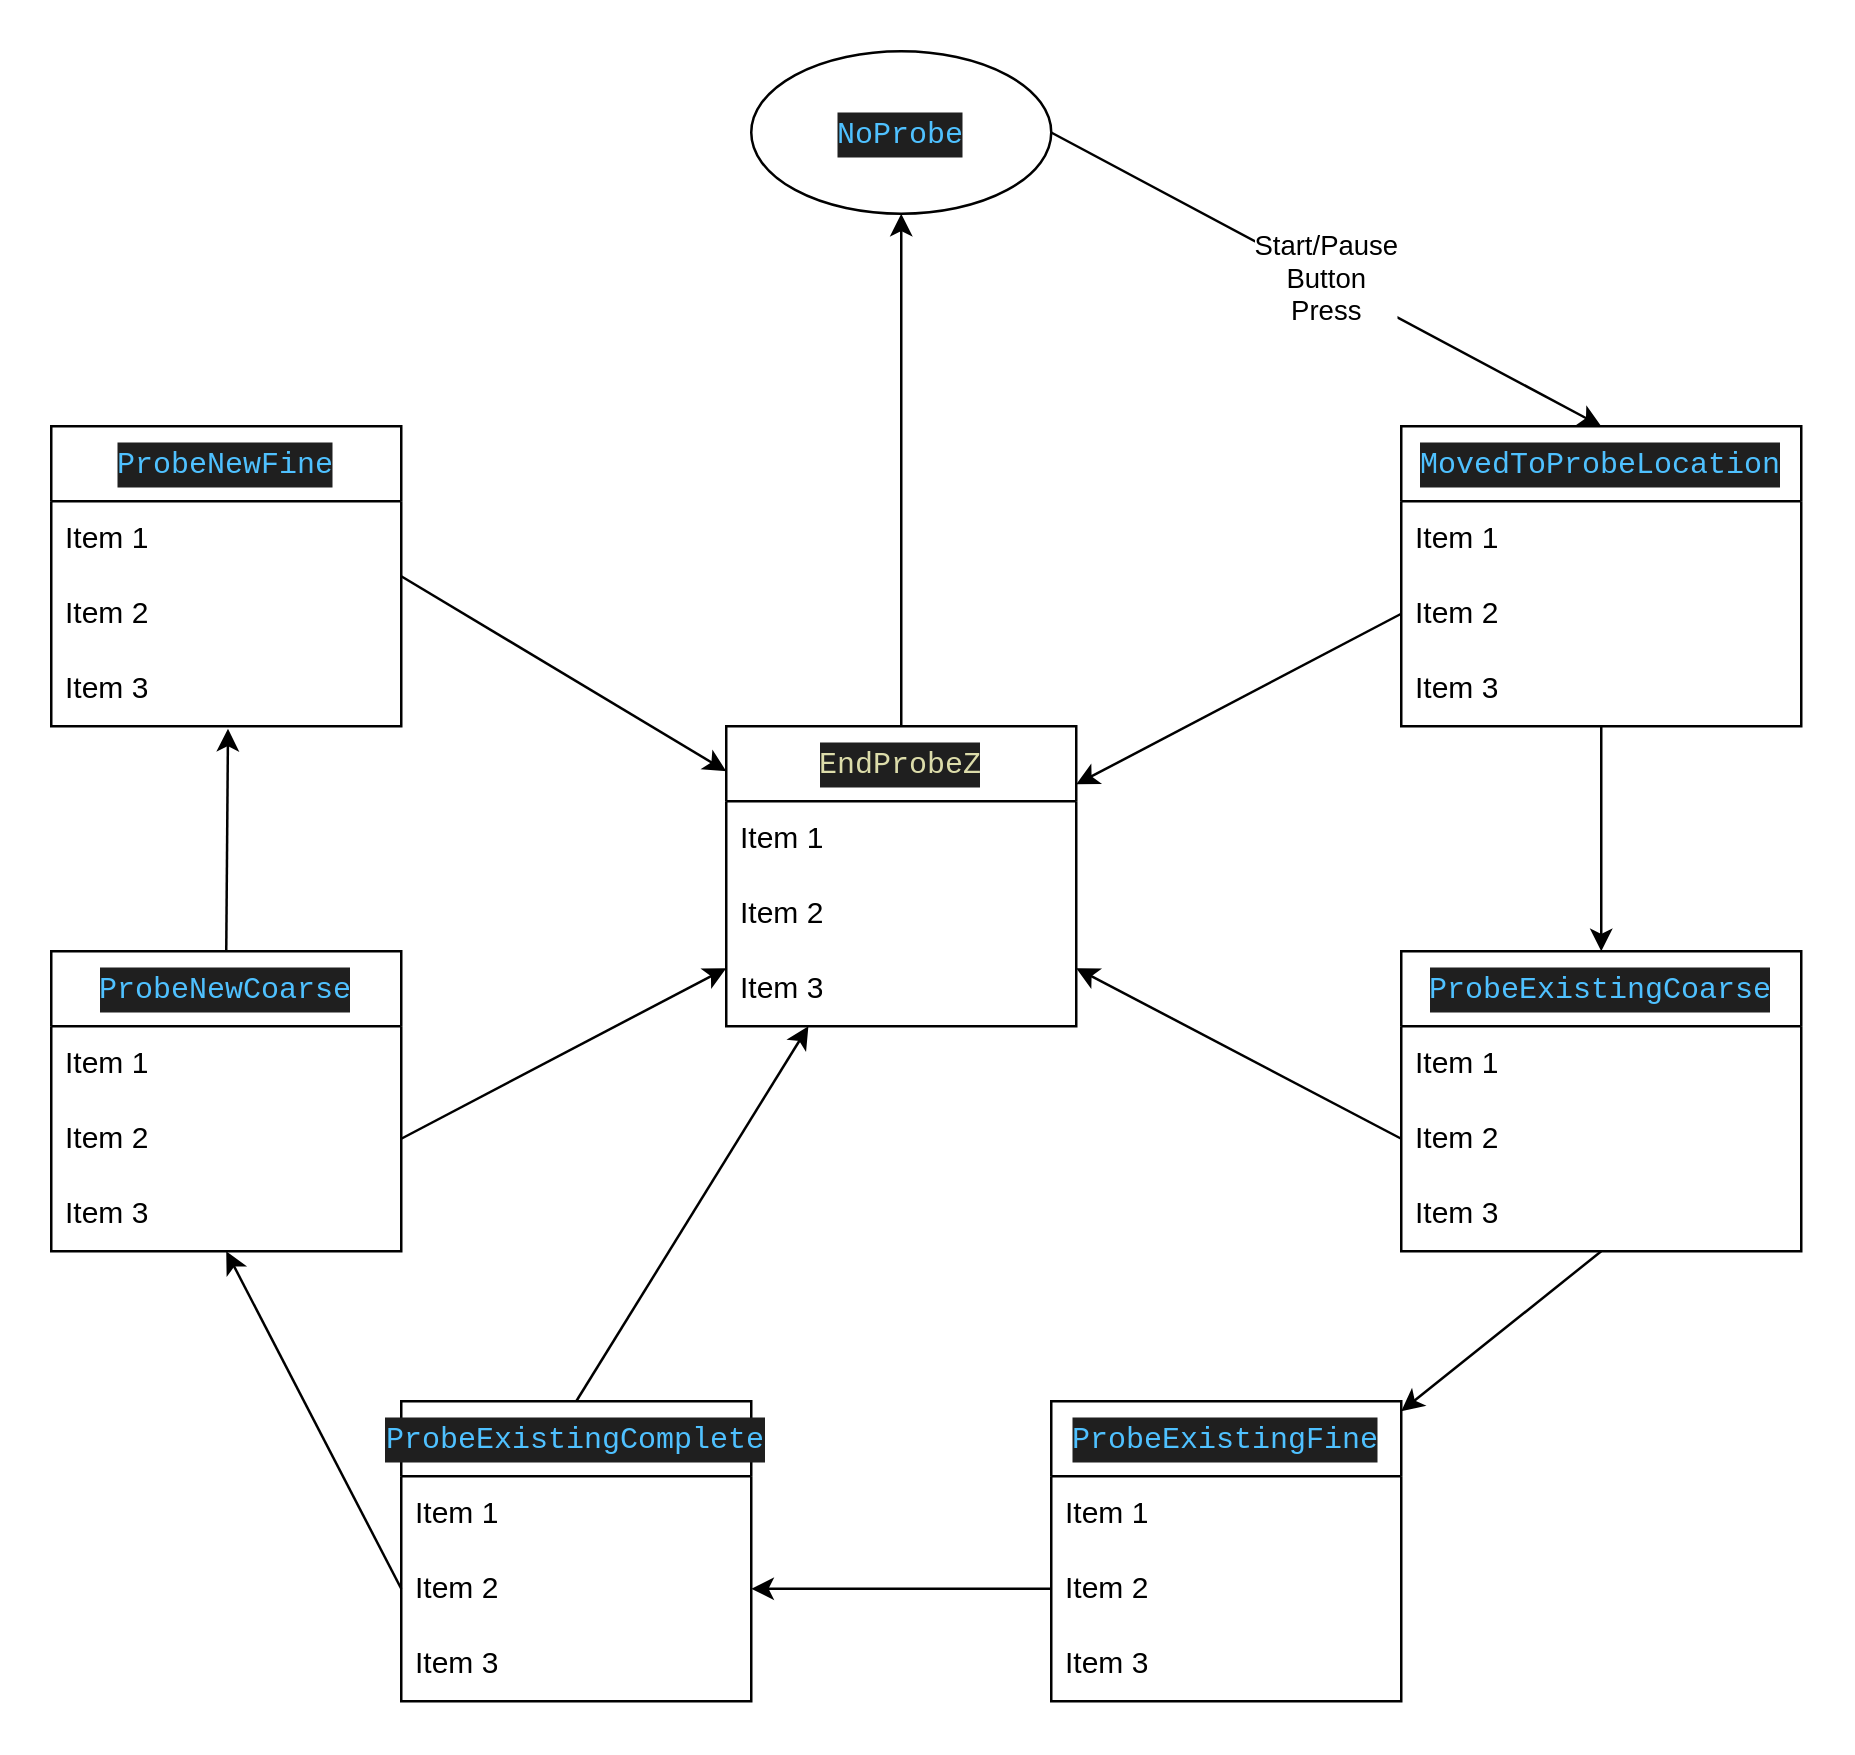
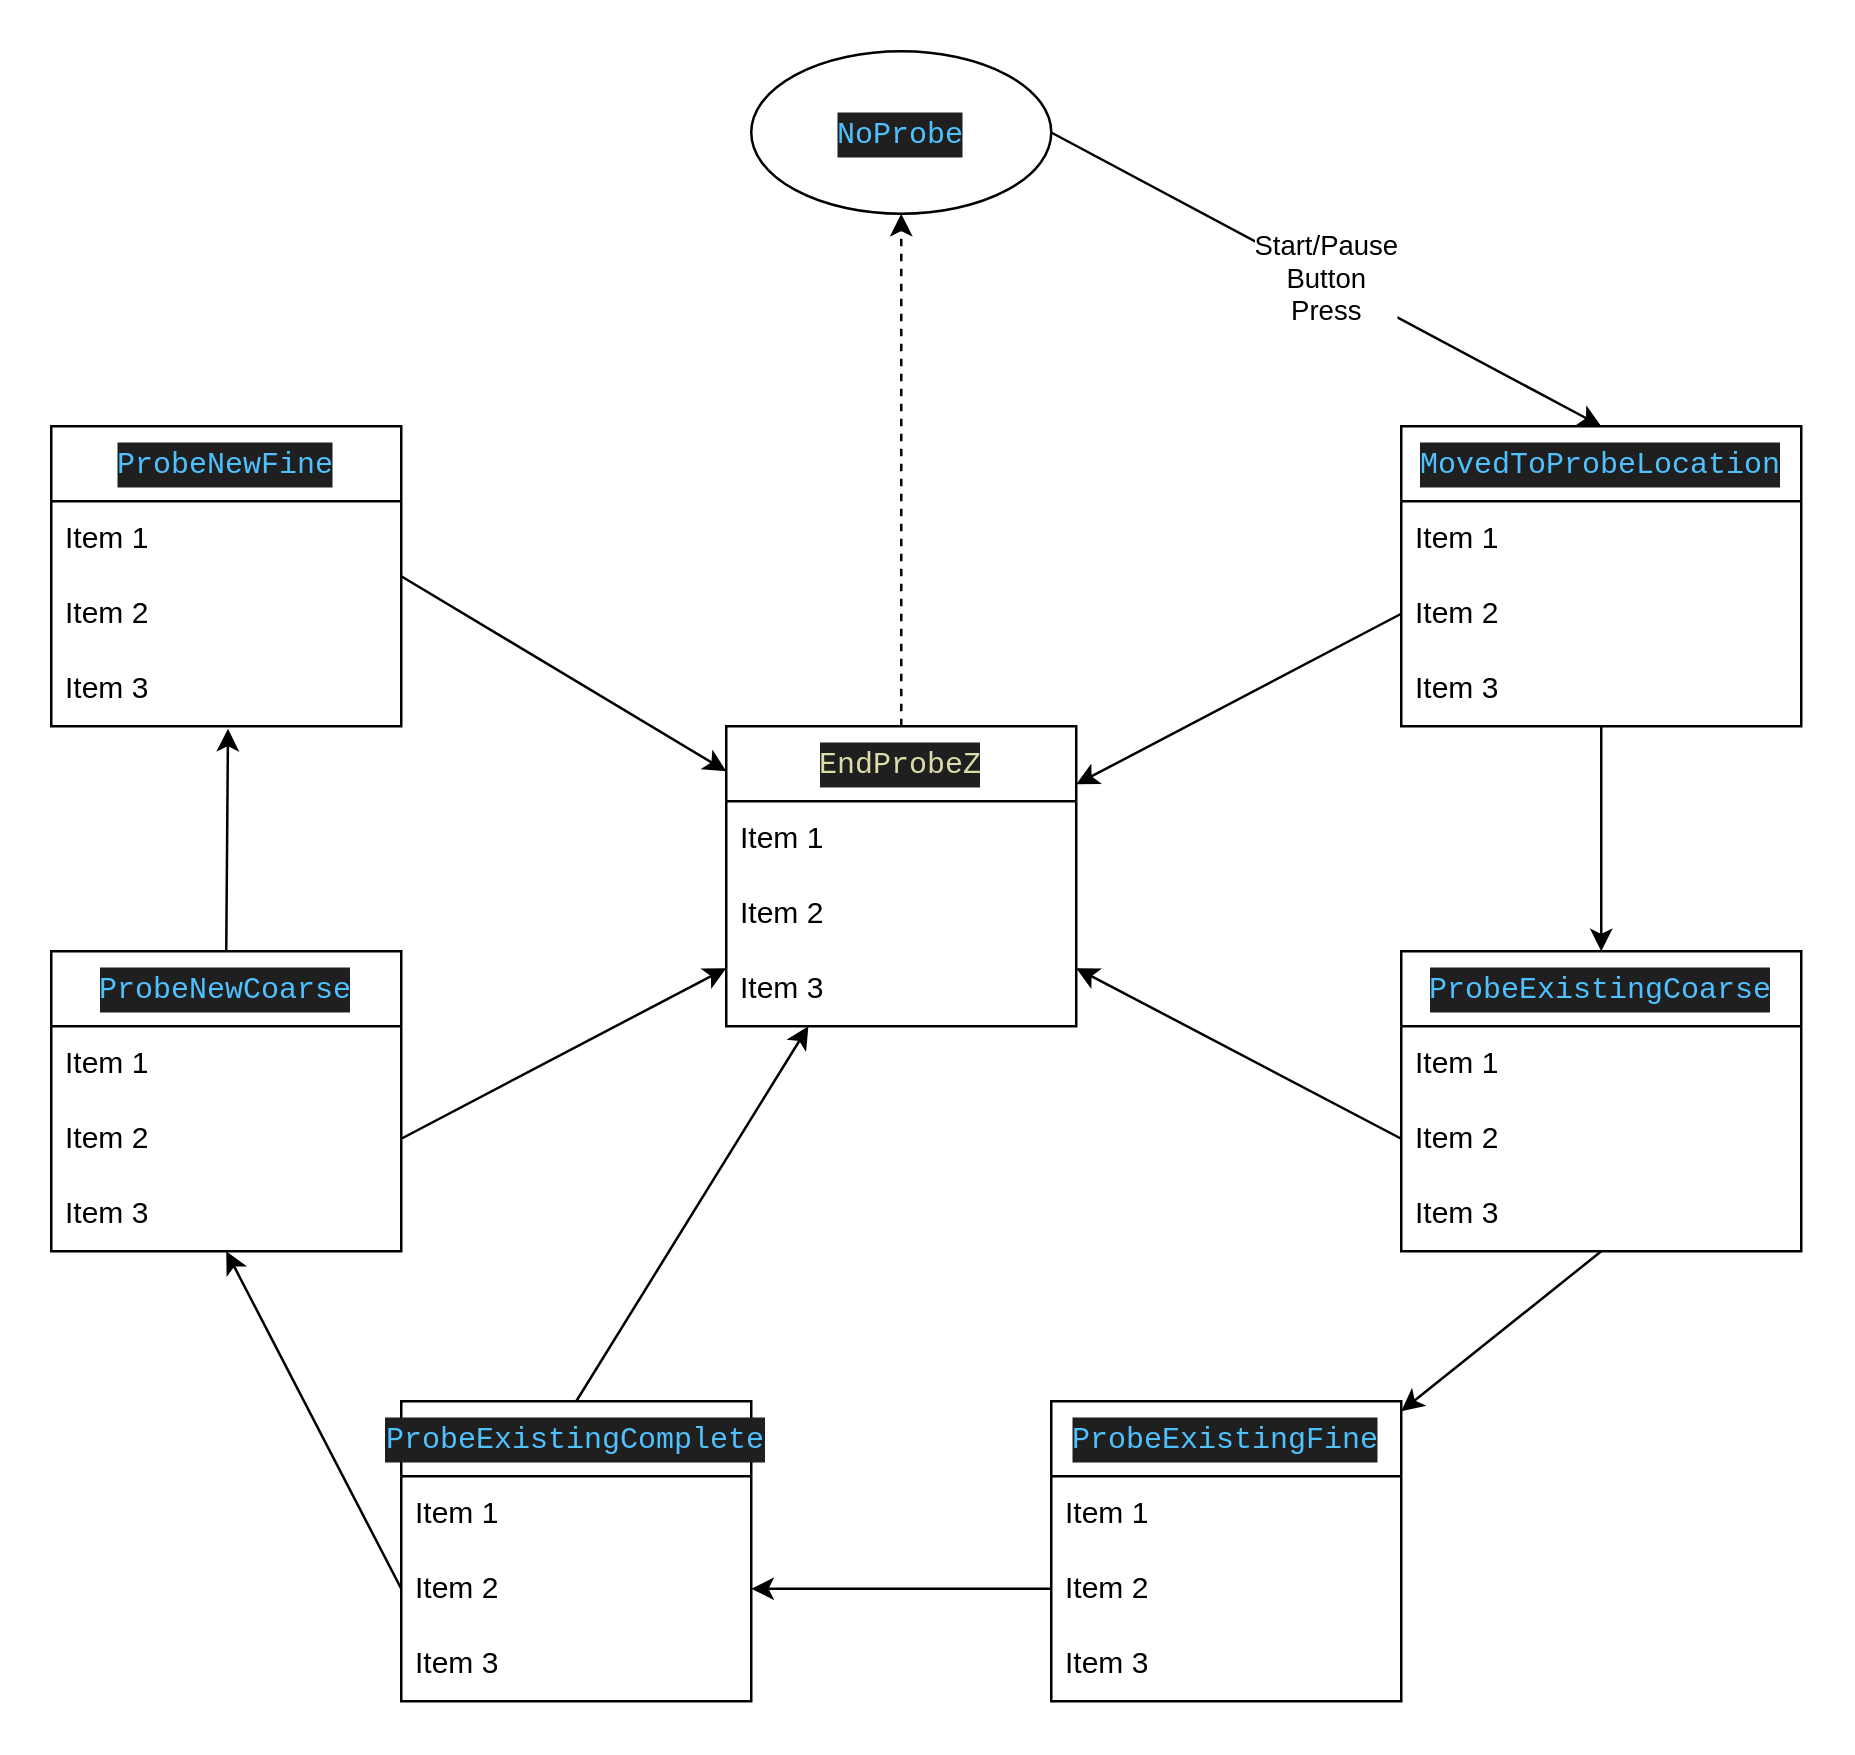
- <mxCell id="33" style="edgeStyle=none;html=1;exitX=0.5;exitY=0;exitDx=0;exitDy=0;fontFamily=Helvetica;" edge="1" parent="1" source="34" target="3"><mxGeometry relative="1" as="geometry" /></mxCell>
+ <mxCell id="33" style="edgeStyle=none;html=1;exitX=0.5;exitY=0;exitDx=0;exitDy=0;fontFamily=Helvetica;dashed=1;" edge="1" parent="1" source="34" target="3"><mxGeometry relative="1" as="geometry" /></mxCell>
